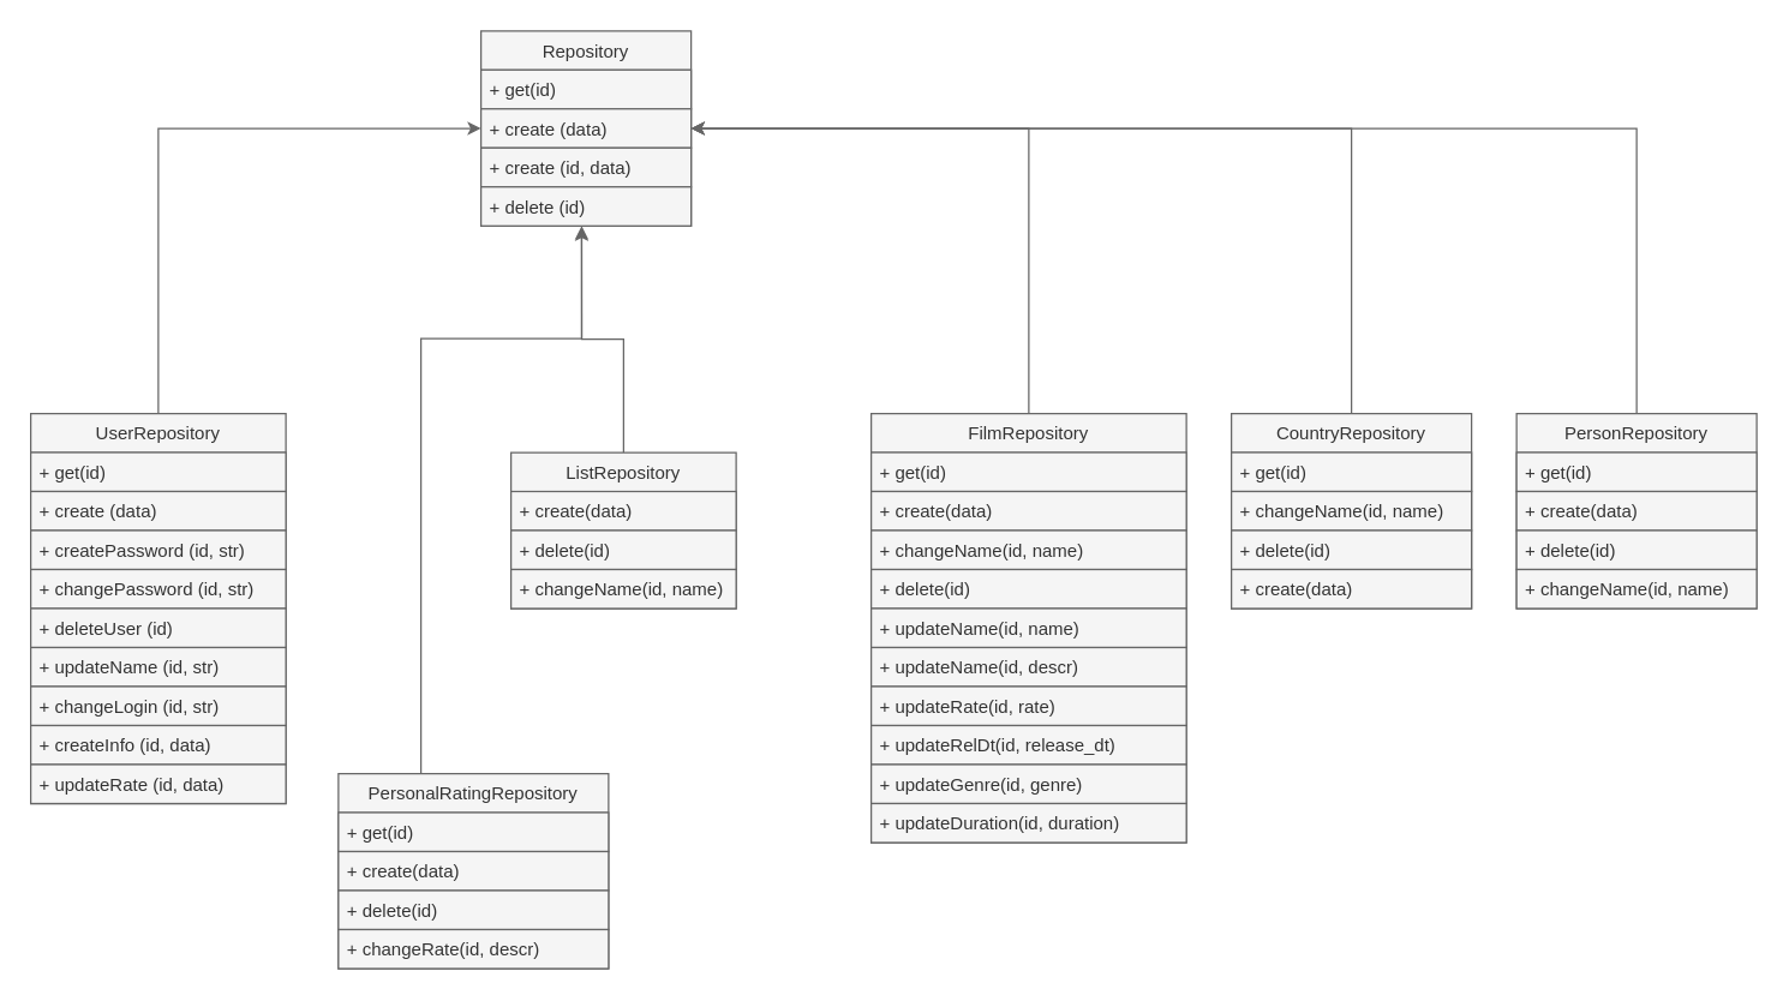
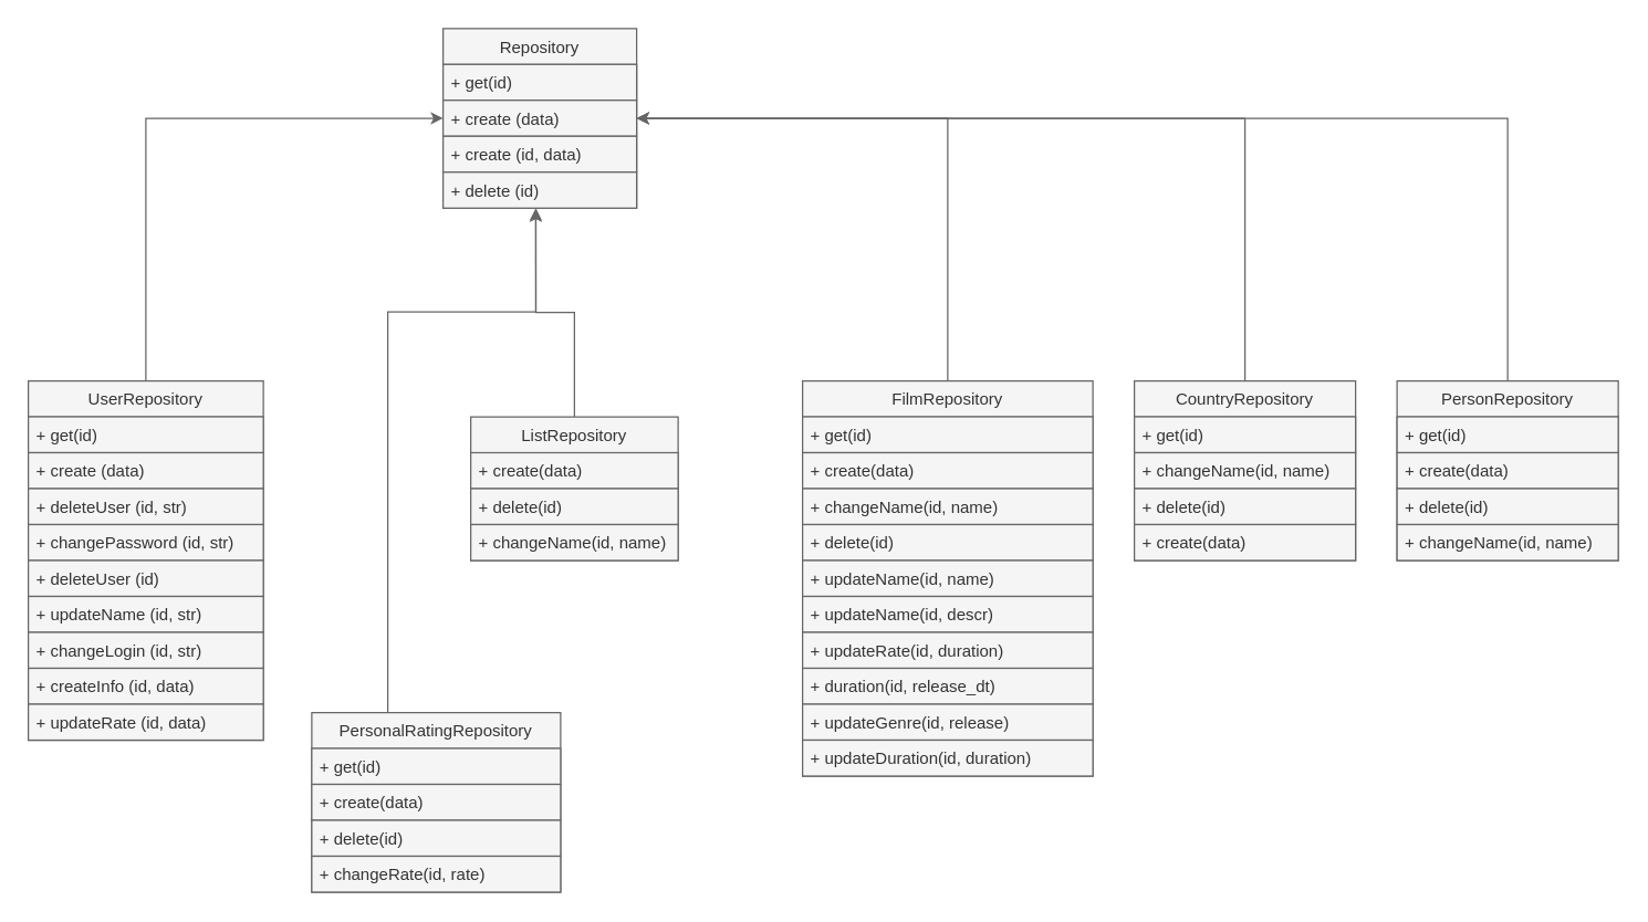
- <mxCell id="41" value="+ createPassword (id, str)" style="text;strokeColor=#666666;fillColor=#f5f5f5;align=left;verticalAlign=top;spacingLeft=4;spacingRight=4;overflow=hidden;rotatable=0;points=[[0,0.5],[1,0.5]];portConstraint=eastwest;fontColor=#333333;" vertex="1" parent="38"><mxGeometry y="78" width="170" height="26" as="geometry" /></mxCell>
+ <mxCell id="41" value="+ deleteUser (id, str)" style="text;strokeColor=#666666;fillColor=#f5f5f5;align=left;verticalAlign=top;spacingLeft=4;spacingRight=4;overflow=hidden;rotatable=0;points=[[0,0.5],[1,0.5]];portConstraint=eastwest;fontColor=#333333;" vertex="1" parent="38"><mxGeometry y="78" width="170" height="26" as="geometry" /></mxCell>
- <mxCell id="10" value="+ updateRate(id, rate)" style="text;strokeColor=#666666;fillColor=#f5f5f5;align=left;verticalAlign=top;spacingLeft=4;spacingRight=4;overflow=hidden;rotatable=0;points=[[0,0.5],[1,0.5]];portConstraint=eastwest;fontColor=#333333;" vertex="1" parent="3"><mxGeometry y="182" width="210" height="26" as="geometry" /></mxCell>
+ <mxCell id="10" value="+ updateRate(id, duration)" style="text;strokeColor=#666666;fillColor=#f5f5f5;align=left;verticalAlign=top;spacingLeft=4;spacingRight=4;overflow=hidden;rotatable=0;points=[[0,0.5],[1,0.5]];portConstraint=eastwest;fontColor=#333333;" vertex="1" parent="3"><mxGeometry y="182" width="210" height="26" as="geometry" /></mxCell>
- <mxCell id="11" value="+ updateRelDt(id, release_dt)" style="text;strokeColor=#666666;fillColor=#f5f5f5;align=left;verticalAlign=top;spacingLeft=4;spacingRight=4;overflow=hidden;rotatable=0;points=[[0,0.5],[1,0.5]];portConstraint=eastwest;fontColor=#333333;" vertex="1" parent="3"><mxGeometry y="208" width="210" height="26" as="geometry" /></mxCell>
+ <mxCell id="11" value="+ duration(id, release_dt)" style="text;strokeColor=#666666;fillColor=#f5f5f5;align=left;verticalAlign=top;spacingLeft=4;spacingRight=4;overflow=hidden;rotatable=0;points=[[0,0.5],[1,0.5]];portConstraint=eastwest;fontColor=#333333;" vertex="1" parent="3"><mxGeometry y="208" width="210" height="26" as="geometry" /></mxCell>
- <mxCell id="12" value="+ updateGenre(id, genre)" style="text;strokeColor=#666666;fillColor=#f5f5f5;align=left;verticalAlign=top;spacingLeft=4;spacingRight=4;overflow=hidden;rotatable=0;points=[[0,0.5],[1,0.5]];portConstraint=eastwest;fontColor=#333333;" vertex="1" parent="3"><mxGeometry y="234" width="210" height="26" as="geometry" /></mxCell>
+ <mxCell id="12" value="+ updateGenre(id, release)" style="text;strokeColor=#666666;fillColor=#f5f5f5;align=left;verticalAlign=top;spacingLeft=4;spacingRight=4;overflow=hidden;rotatable=0;points=[[0,0.5],[1,0.5]];portConstraint=eastwest;fontColor=#333333;" vertex="1" parent="3"><mxGeometry y="234" width="210" height="26" as="geometry" /></mxCell>
- <mxCell id="36" value="+ changeRate(id, descr)" style="text;strokeColor=#666666;fillColor=#f5f5f5;align=left;verticalAlign=top;spacingLeft=4;spacingRight=4;overflow=hidden;rotatable=0;points=[[0,0.5],[1,0.5]];portConstraint=eastwest;fontColor=#333333;" vertex="1" parent="32"><mxGeometry y="104" width="180" height="26" as="geometry" /></mxCell>
+ <mxCell id="36" value="+ changeRate(id, rate)" style="text;strokeColor=#666666;fillColor=#f5f5f5;align=left;verticalAlign=top;spacingLeft=4;spacingRight=4;overflow=hidden;rotatable=0;points=[[0,0.5],[1,0.5]];portConstraint=eastwest;fontColor=#333333;" vertex="1" parent="32"><mxGeometry y="104" width="180" height="26" as="geometry" /></mxCell>
